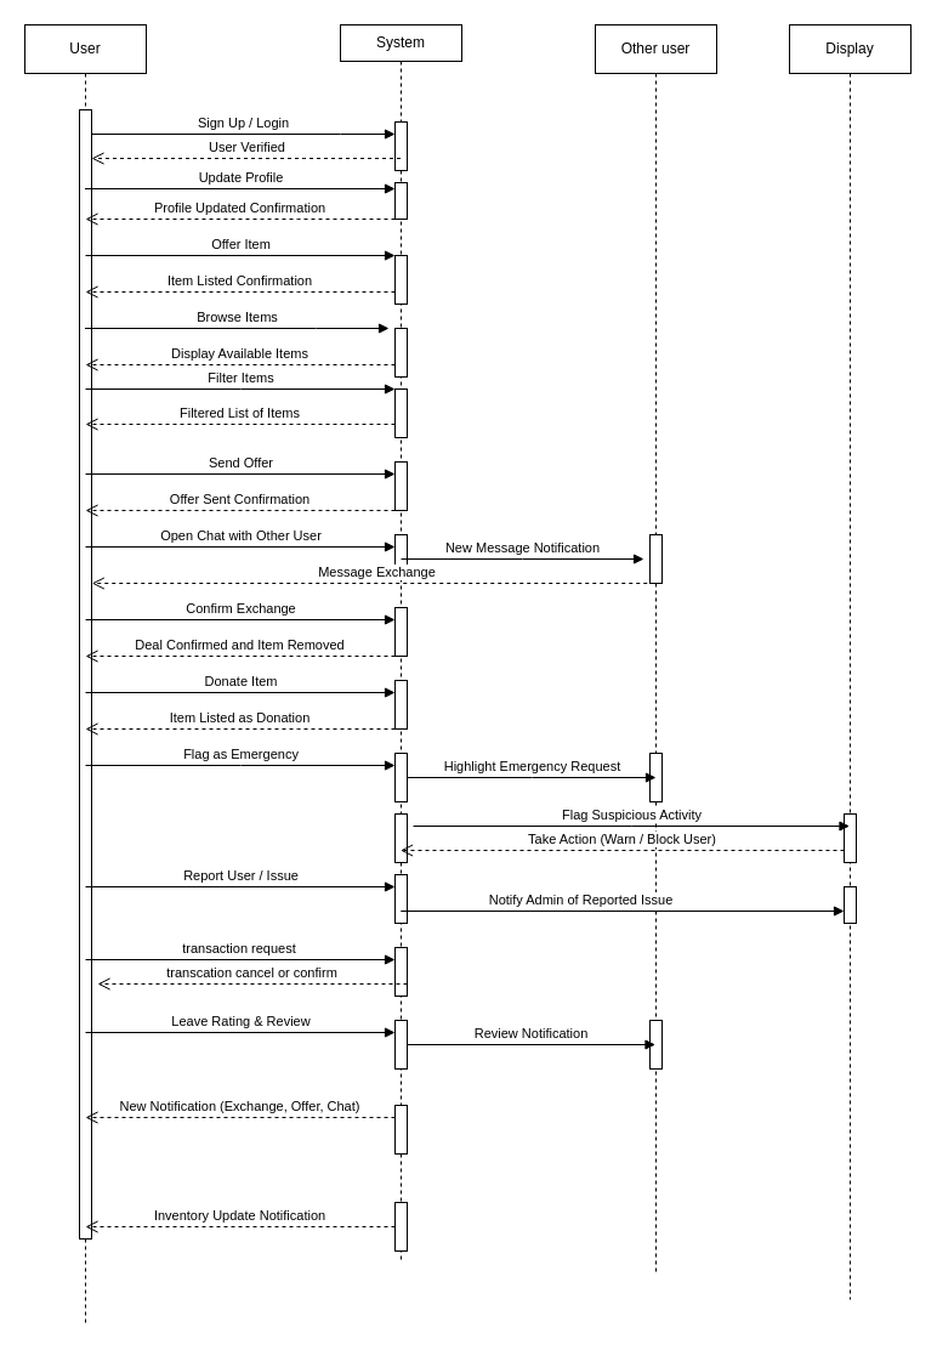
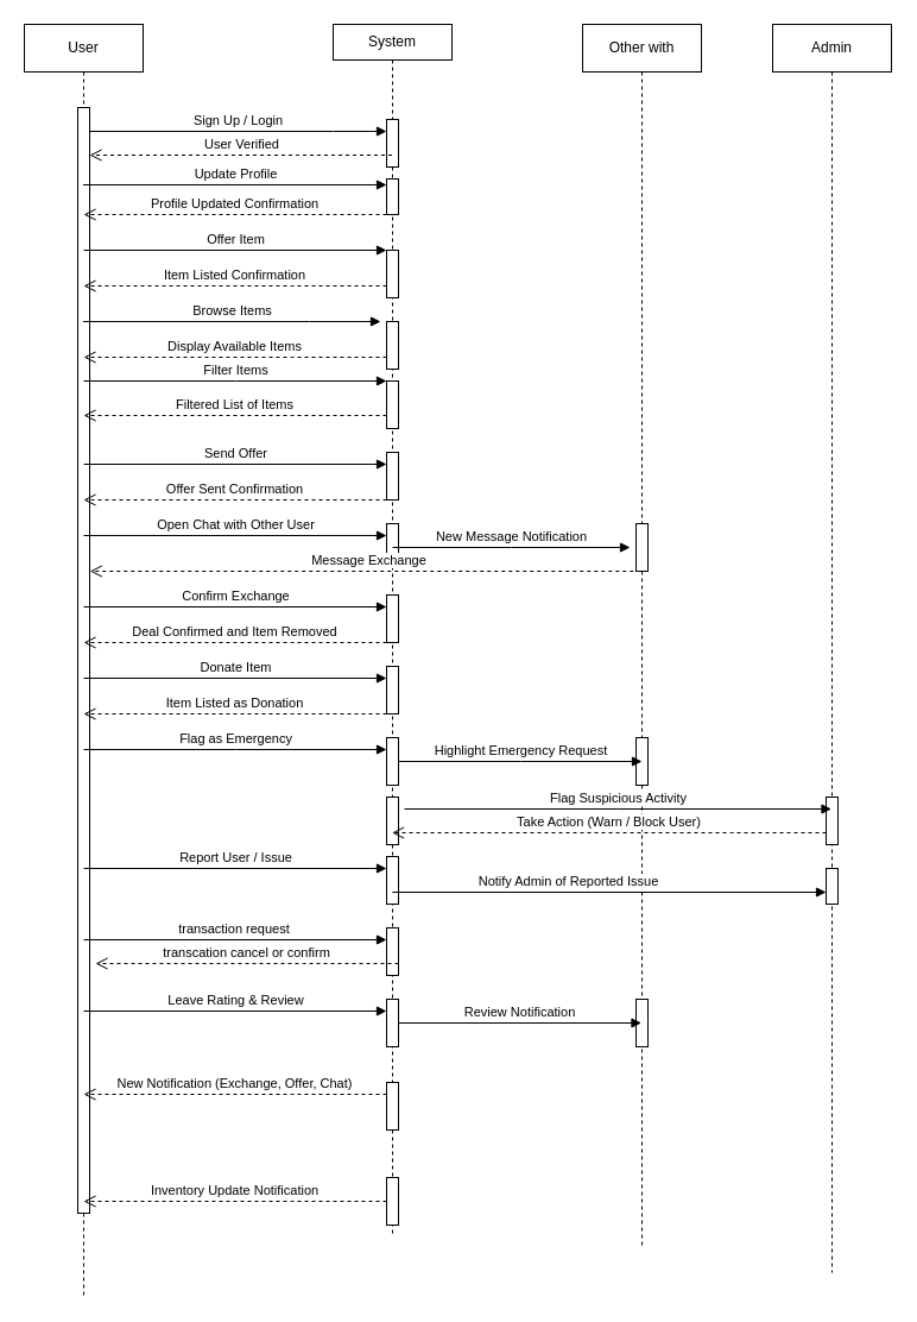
- <mxCell id="25" value="Other user" style="shape=umlLifeline;perimeter=lifelinePerimeter;whiteSpace=wrap;html=1;container=0;dropTarget=0;collapsible=0;recursiveResize=0;outlineConnect=0;portConstraint=eastwest;newEdgeStyle={&quot;edgeStyle&quot;:&quot;elbowEdgeStyle&quot;,&quot;elbow&quot;:&quot;vertical&quot;,&quot;curved&quot;:0,&quot;rounded&quot;:0};" parent="1" vertex="1"><mxGeometry x="490" y="20" width="100" height="1030" as="geometry" /></mxCell>
+ <mxCell id="25" value="Other with" style="shape=umlLifeline;perimeter=lifelinePerimeter;whiteSpace=wrap;html=1;container=0;dropTarget=0;collapsible=0;recursiveResize=0;outlineConnect=0;portConstraint=eastwest;newEdgeStyle={&quot;edgeStyle&quot;:&quot;elbowEdgeStyle&quot;,&quot;elbow&quot;:&quot;vertical&quot;,&quot;curved&quot;:0,&quot;rounded&quot;:0};" parent="1" vertex="1"><mxGeometry x="490" y="20" width="100" height="1030" as="geometry" /></mxCell>
- <mxCell id="29" value="Display" style="shape=umlLifeline;perimeter=lifelinePerimeter;whiteSpace=wrap;html=1;container=0;dropTarget=0;collapsible=0;recursiveResize=0;outlineConnect=0;portConstraint=eastwest;newEdgeStyle={&quot;edgeStyle&quot;:&quot;elbowEdgeStyle&quot;,&quot;elbow&quot;:&quot;vertical&quot;,&quot;curved&quot;:0,&quot;rounded&quot;:0};" parent="1" vertex="1"><mxGeometry x="650" y="20" width="100" height="1050" as="geometry" /></mxCell>
+ <mxCell id="29" value="Admin" style="shape=umlLifeline;perimeter=lifelinePerimeter;whiteSpace=wrap;html=1;container=0;dropTarget=0;collapsible=0;recursiveResize=0;outlineConnect=0;portConstraint=eastwest;newEdgeStyle={&quot;edgeStyle&quot;:&quot;elbowEdgeStyle&quot;,&quot;elbow&quot;:&quot;vertical&quot;,&quot;curved&quot;:0,&quot;rounded&quot;:0};" parent="1" vertex="1"><mxGeometry x="650" y="20" width="100" height="1050" as="geometry" /></mxCell>
